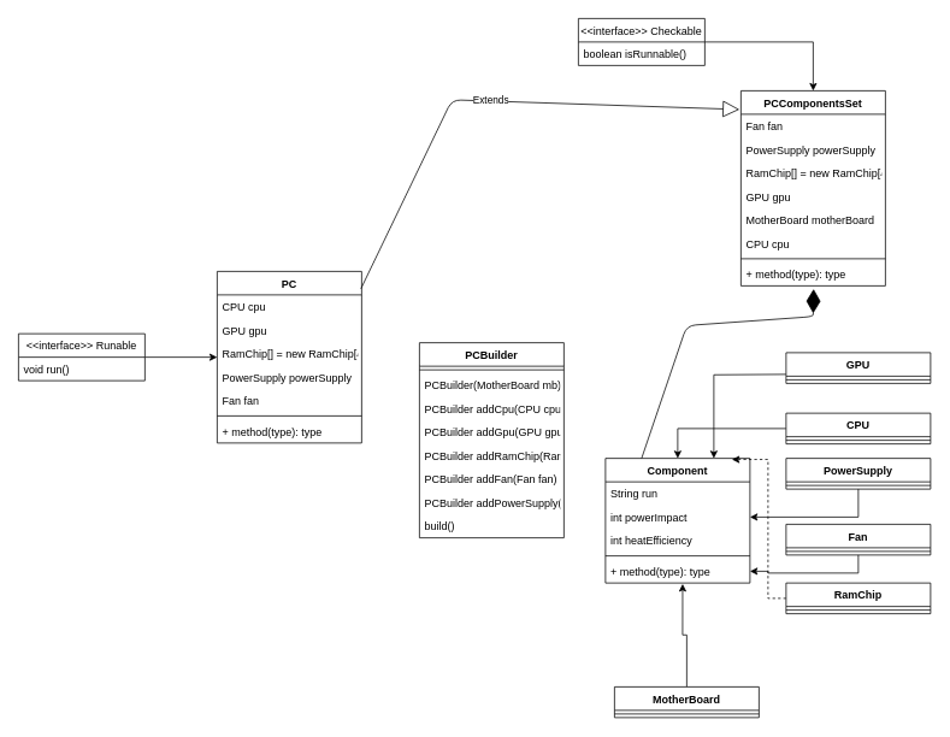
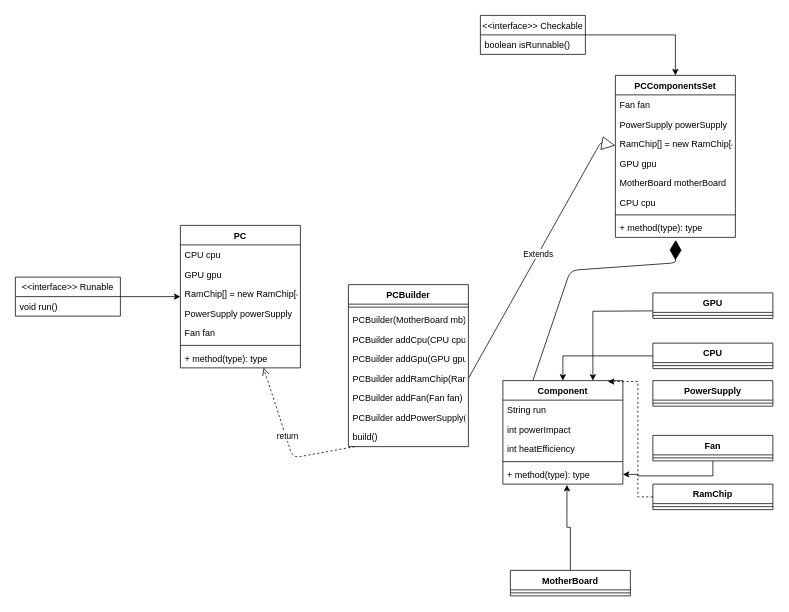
- <mxCell id="56" value="Extends" style="endArrow=block;endSize=16;endFill=0;html=1;exitX=0.995;exitY=0.101;exitDx=0;exitDy=0;exitPerimeter=0;entryX=-0.01;entryY=0.096;entryDx=0;entryDy=0;entryPerimeter=0;" edge="1" parent="1" source="2" target="47"><mxGeometry width="160" relative="1" as="geometry"><mxPoint x="560" y="400" as="sourcePoint" /><mxPoint x="720" y="400" as="targetPoint" /><Array as="points"><mxPoint x="500" y="110" /></Array></mxGeometry></mxCell>
+ <mxCell id="57" value="Extends" style="endArrow=block;endSize=16;endFill=0;html=1;exitX=1;exitY=0.5;exitDx=0;exitDy=0;" edge="1" parent="1" source="15" target="47"><mxGeometry width="160" relative="1" as="geometry"><mxPoint x="409.2" y="329.19" as="sourcePoint" /><mxPoint x="818.4" y="138.24" as="targetPoint" /><Array as="points"><mxPoint x="800" y="190" /></Array></mxGeometry></mxCell>
- <mxCell id="40" style="edgeStyle=orthogonalEdgeStyle;rounded=0;orthogonalLoop=1;jettySize=auto;html=1;" edge="1" parent="1" source="41" target="21"><mxGeometry relative="1" as="geometry" /></mxCell>
+ <mxCell id="46" value="return" style="html=1;verticalAlign=bottom;endArrow=open;dashed=1;endSize=8;" edge="1" parent="1" source="18" target="2"><mxGeometry relative="1" as="geometry"><mxPoint x="550" y="370" as="sourcePoint" /><mxPoint x="470" y="370" as="targetPoint" /><Array as="points"><mxPoint x="390" y="610" /></Array></mxGeometry></mxCell>
